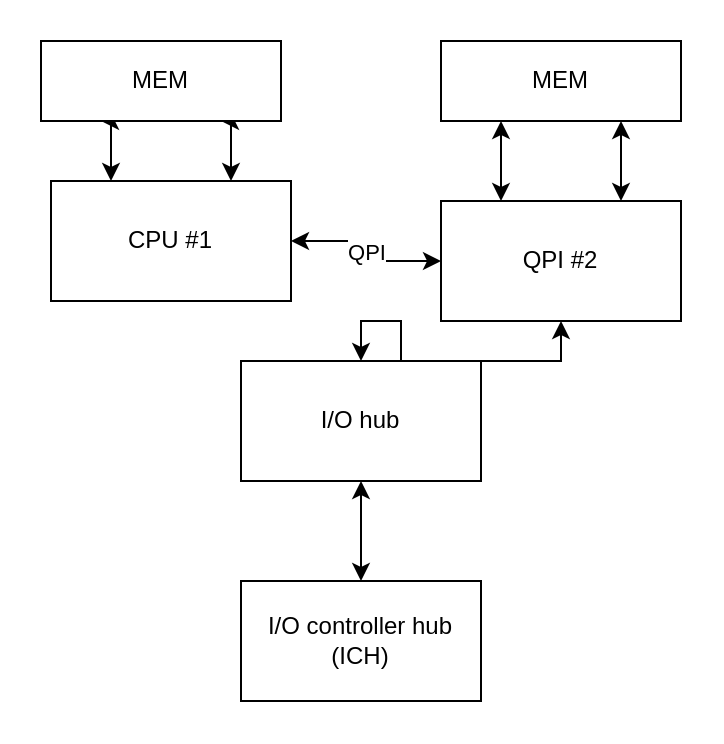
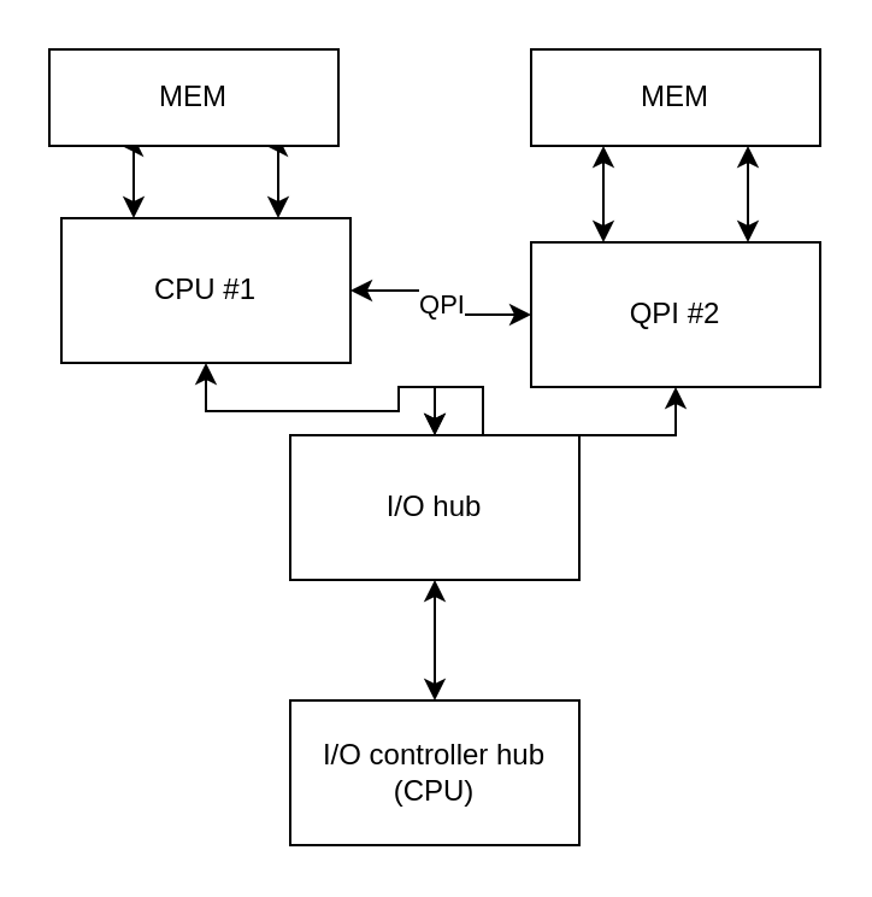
+ <mxCell id="3" style="edgeStyle=orthogonalEdgeStyle;rounded=0;orthogonalLoop=1;jettySize=auto;html=1;exitX=0.5;exitY=1;exitDx=0;exitDy=0;entryX=0.5;entryY=0;entryDx=0;entryDy=0;startArrow=classic;startFill=1;" edge="1" parent="1" source="4" target="14"><mxGeometry relative="1" as="geometry" /></mxCell>
- <mxCell id="15" value="&lt;div&gt;I/O controller hub&lt;/div&gt;&lt;div&gt;(ICH)&lt;br&gt;&lt;/div&gt;" style="rounded=0;whiteSpace=wrap;html=1;" vertex="1" parent="1"><mxGeometry x="120" y="290" width="120" height="60" as="geometry" /></mxCell>
+ <mxCell id="15" value="&lt;div&gt;I/O controller hub&lt;/div&gt;&lt;div&gt;(CPU)&lt;br&gt;&lt;/div&gt;" style="rounded=0;whiteSpace=wrap;html=1;" vertex="1" parent="1"><mxGeometry x="120" y="290" width="120" height="60" as="geometry" /></mxCell>
